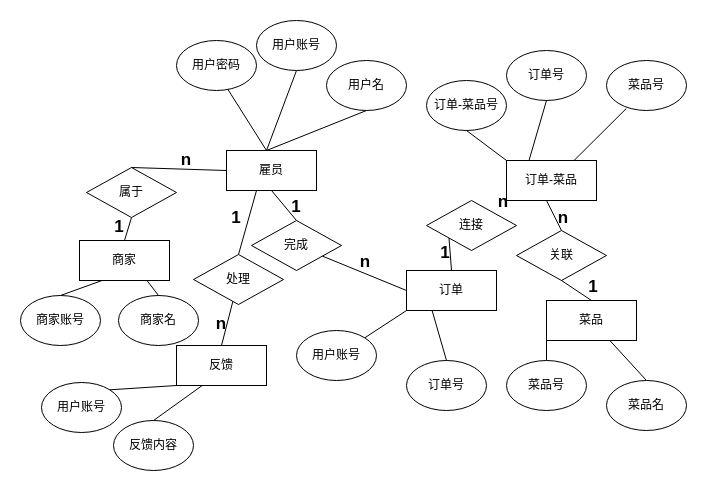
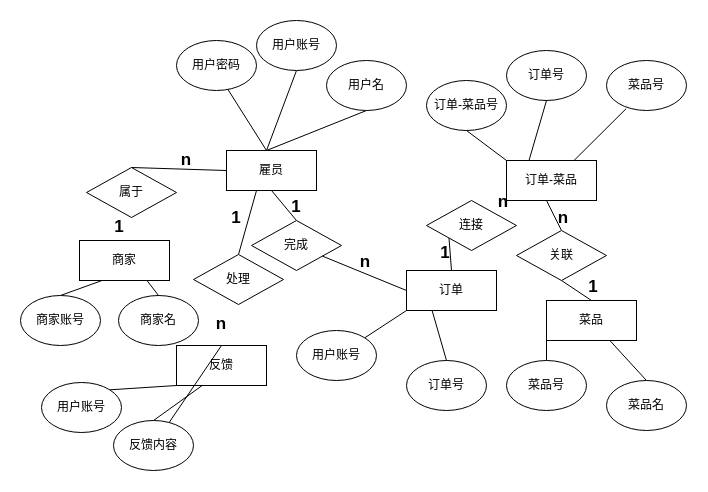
- <mxCell id="12" value="" style="endArrow=none;html=1;rounded=0;exitX=0.5;exitY=0;exitDx=0;exitDy=0;entryX=0.5;entryY=1;entryDx=0;entryDy=0;" edge="1" parent="1" source="11" target="9"><mxGeometry width="50" height="50" relative="1" as="geometry"><mxPoint x="96" y="310" as="sourcePoint" /><mxPoint x="146" y="260" as="targetPoint" /></mxGeometry></mxCell>
- <mxCell id="45" value="" style="endArrow=none;html=1;rounded=0;exitX=0.5;exitY=0;exitDx=0;exitDy=0;" edge="1" parent="1" source="43" target="44"><mxGeometry width="50" height="50" relative="1" as="geometry"><mxPoint x="206" y="421" as="sourcePoint" /><mxPoint x="256" y="190" as="targetPoint" /></mxGeometry></mxCell>
+ <mxCell id="45" value="" style="endArrow=none;html=1;rounded=0;exitX=0.5;exitY=0;exitDx=0;exitDy=0;" edge="1" parent="1" source="43" target="48"><mxGeometry width="50" height="50" relative="1" as="geometry"><mxPoint x="206" y="421" as="sourcePoint" /><mxPoint x="256" y="190" as="targetPoint" /></mxGeometry></mxCell>
